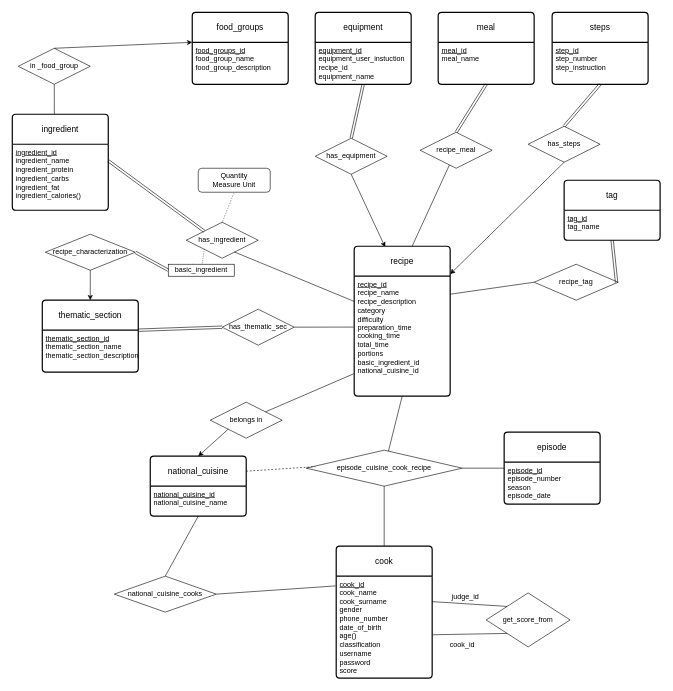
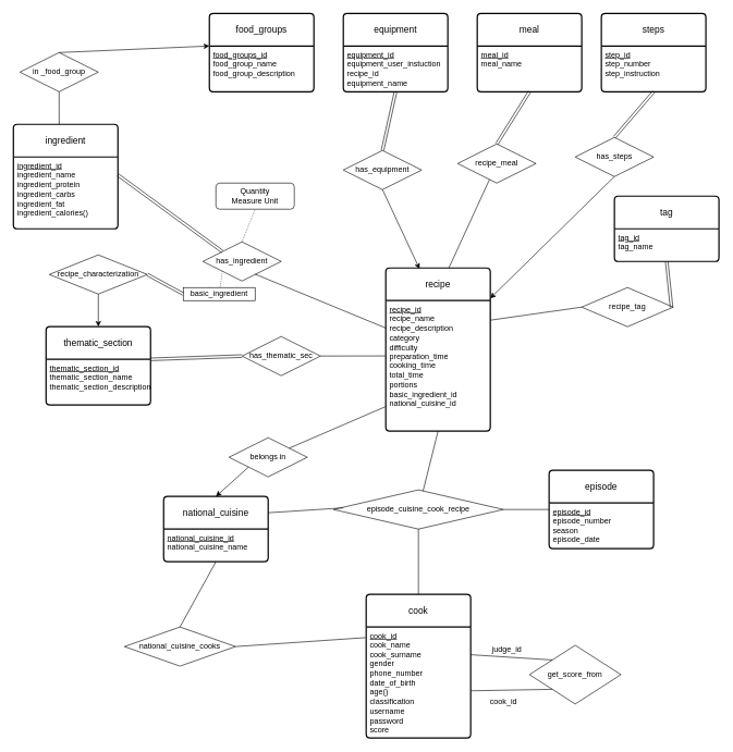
- <mxCell id="22" value="" style="endArrow=none;html=1;rounded=0;entryX=0.058;entryY=0.459;entryDx=0;entryDy=0;entryPerimeter=0;exitX=1;exitY=0.25;exitDx=0;exitDy=0;dashed=1;" parent="1" target="10" edge="1" source="45"><mxGeometry relative="1" as="geometry"><mxPoint x="320.18" y="779.69" as="sourcePoint" /><mxPoint x="370" y="880" as="targetPoint" /></mxGeometry></mxCell>
+ <mxCell id="22" value="" style="endArrow=none;html=1;rounded=0;entryX=0.058;entryY=0.459;entryDx=0;entryDy=0;entryPerimeter=0;exitX=1;exitY=0.25;exitDx=0;exitDy=0;" parent="1" target="10" edge="1" source="45"><mxGeometry relative="1" as="geometry"><mxPoint x="320.18" y="779.69" as="sourcePoint" /><mxPoint x="370" y="880" as="targetPoint" /></mxGeometry></mxCell>
